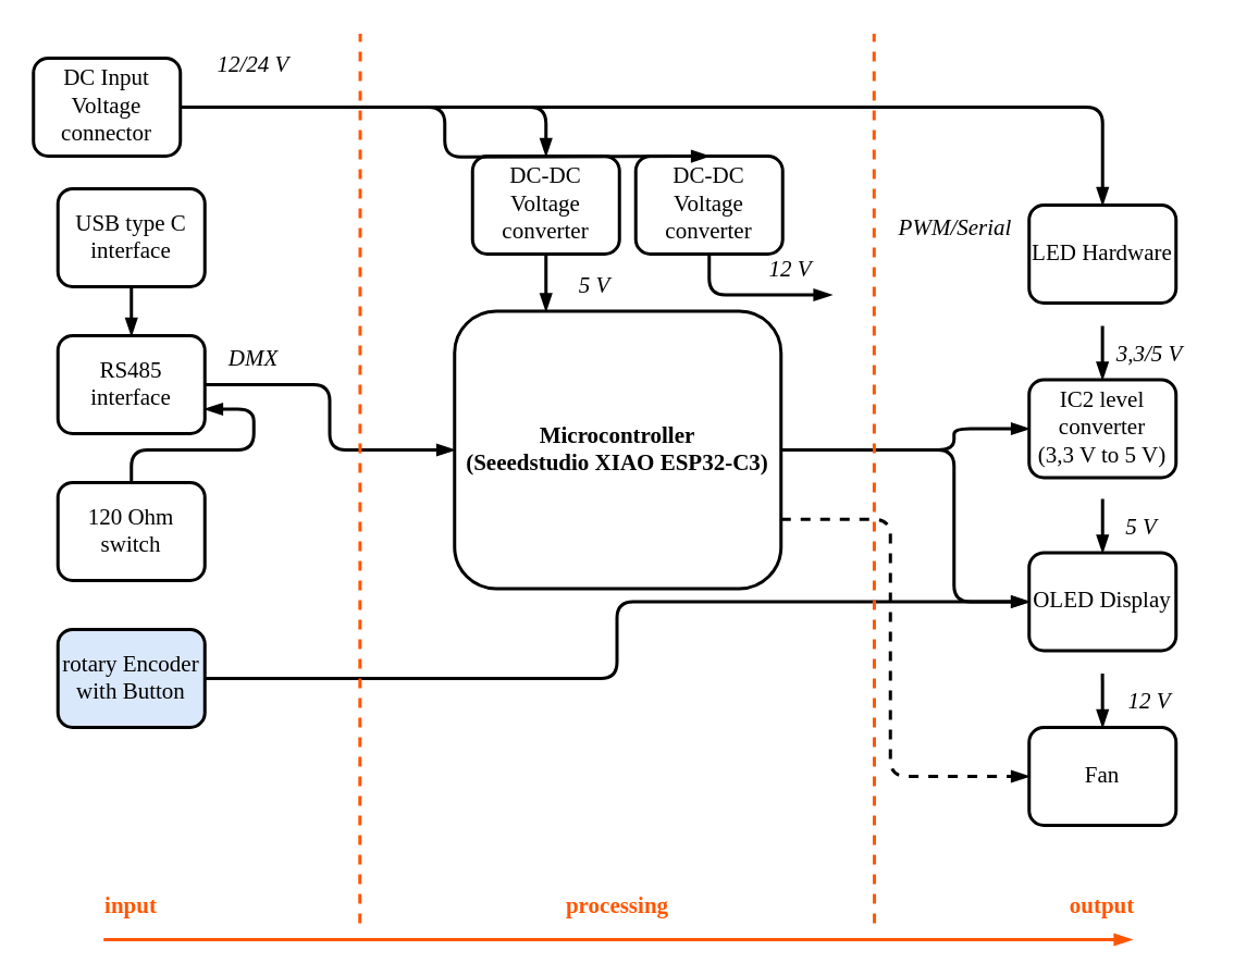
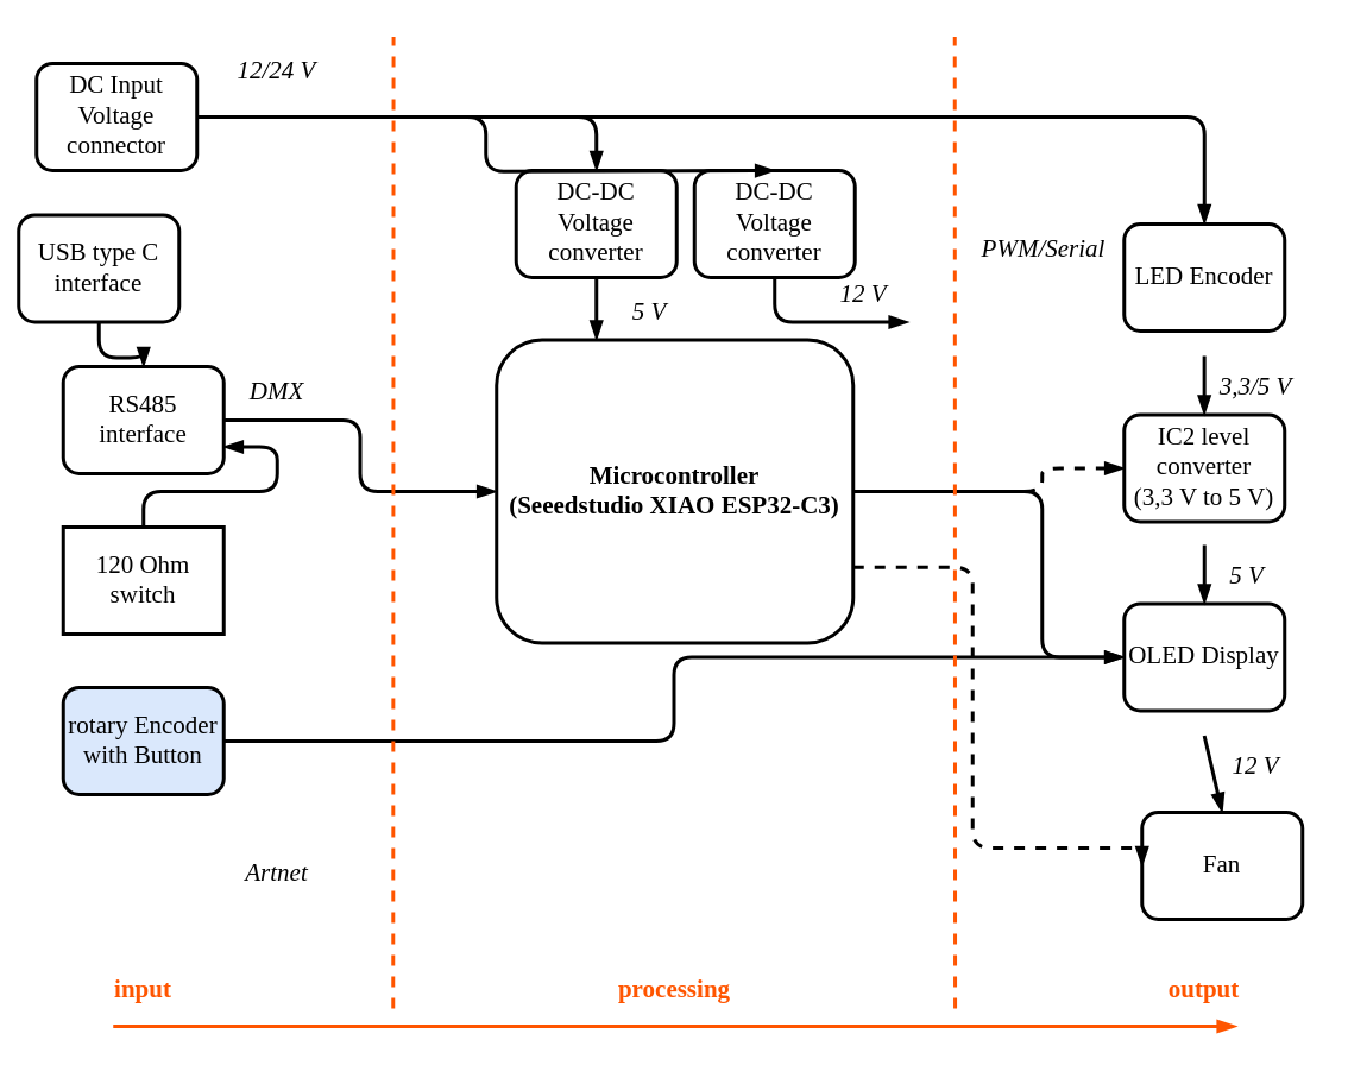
- <mxCell id="12" value="USB type C interface" style="rounded=1;whiteSpace=wrap;html=1;strokeWidth=2;fontFamily=Times New Roman;fontSize=14;" parent="1" vertex="1"><mxGeometry x="35" y="115" width="90" height="60" as="geometry" /></mxCell>
+ <mxCell id="12" value="USB type C interface" style="rounded=1;whiteSpace=wrap;html=1;strokeWidth=2;fontFamily=Times New Roman;fontSize=14;" parent="1" vertex="1"><mxGeometry x="10" y="120" width="90" height="60" as="geometry" /></mxCell>
- <mxCell id="7" value="LED Hardware" style="rounded=1;whiteSpace=wrap;html=1;strokeWidth=2;fontFamily=Times New Roman;fontSize=14;" parent="1" vertex="1"><mxGeometry x="630" y="125" width="90" height="60" as="geometry" /></mxCell>
+ <mxCell id="7" value="LED Encoder" style="rounded=1;whiteSpace=wrap;html=1;strokeWidth=2;fontFamily=Times New Roman;fontSize=14;" parent="1" vertex="1"><mxGeometry x="630" y="125" width="90" height="60" as="geometry" /></mxCell>
- <mxCell id="8" style="edgeStyle=orthogonalEdgeStyle;rounded=1;orthogonalLoop=1;jettySize=auto;html=1;entryX=0;entryY=0.5;entryDx=0;entryDy=0;curved=0;strokeWidth=2;endArrow=blockThin;endFill=1;fontFamily=Times New Roman;fontSize=14;" parent="1" source="10" target="16" edge="1"><mxGeometry relative="1" as="geometry"><Array as="points"><mxPoint x="584" y="275" /><mxPoint x="584" y="262" /></Array></mxGeometry></mxCell>
+ <mxCell id="8" style="edgeStyle=orthogonalEdgeStyle;rounded=1;orthogonalLoop=1;jettySize=auto;html=1;entryX=0;entryY=0.5;entryDx=0;entryDy=0;curved=0;strokeWidth=2;endArrow=blockThin;endFill=1;fontFamily=Times New Roman;fontSize=14;dashed=1;" parent="1" source="10" target="16" edge="1"><mxGeometry relative="1" as="geometry"><Array as="points"><mxPoint x="584" y="275" /><mxPoint x="584" y="262" /></Array></mxGeometry></mxCell>
- <mxCell id="15" value="120 Ohm&lt;div&gt;switch&lt;/div&gt;" style="rounded=1;whiteSpace=wrap;html=1;strokeWidth=2;fontFamily=Times New Roman;fontSize=14;" parent="1" vertex="1"><mxGeometry x="35" y="295" width="90" height="60" as="geometry" /></mxCell>
+ <mxCell id="15" value="120 Ohm&lt;div&gt;switch&lt;/div&gt;" style="whiteSpace=wrap;html=1;strokeWidth=2;fontFamily=Times New Roman;fontSize=14;rounded=0;" parent="1" vertex="1"><mxGeometry x="35" y="295" width="90" height="60" as="geometry" /></mxCell>
- <mxCell id="30" value="Fan" style="rounded=1;whiteSpace=wrap;html=1;strokeWidth=2;fontFamily=Times New Roman;fontSize=14;" parent="1" vertex="1"><mxGeometry x="630" y="445" width="90" height="60" as="geometry" /></mxCell>
+ <mxCell id="30" value="Fan" style="rounded=1;whiteSpace=wrap;html=1;strokeWidth=2;fontFamily=Times New Roman;fontSize=14;" parent="1" vertex="1"><mxGeometry x="640" y="455" width="90" height="60" as="geometry" /></mxCell>
+ <mxCell id="24" value="Artnet" style="text;html=1;align=center;verticalAlign=middle;whiteSpace=wrap;rounded=0;fontStyle=2;fontFamily=Times New Roman;fontSize=14;" parent="1" vertex="1"><mxGeometry x="125" y="475" width="60" height="30" as="geometry" /></mxCell>
